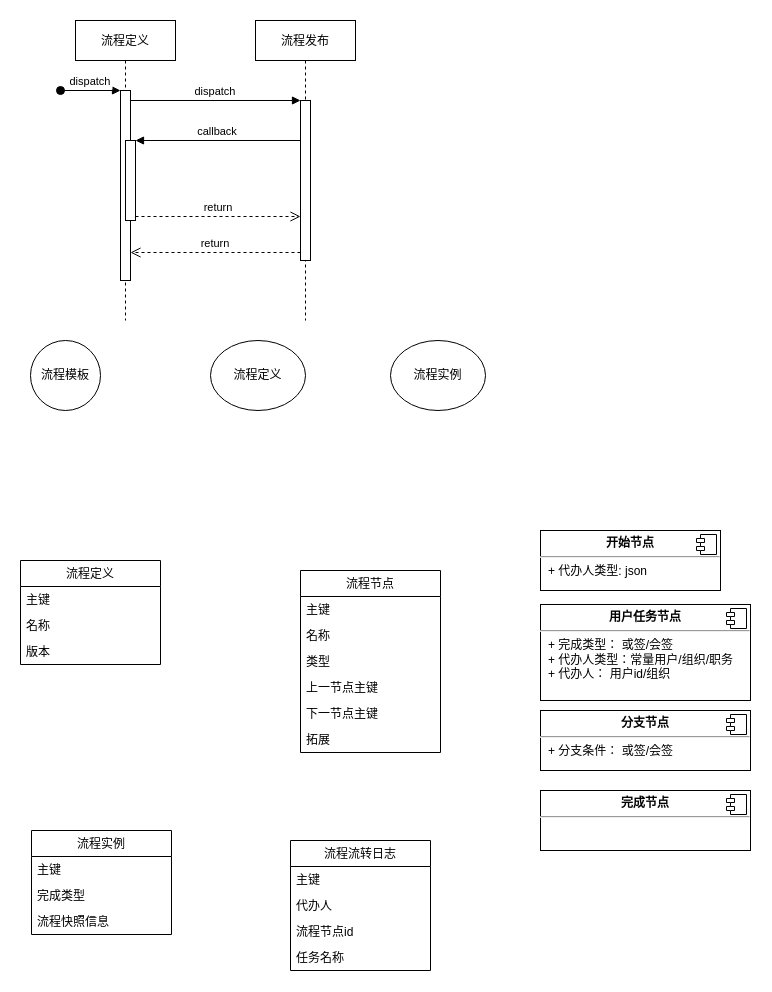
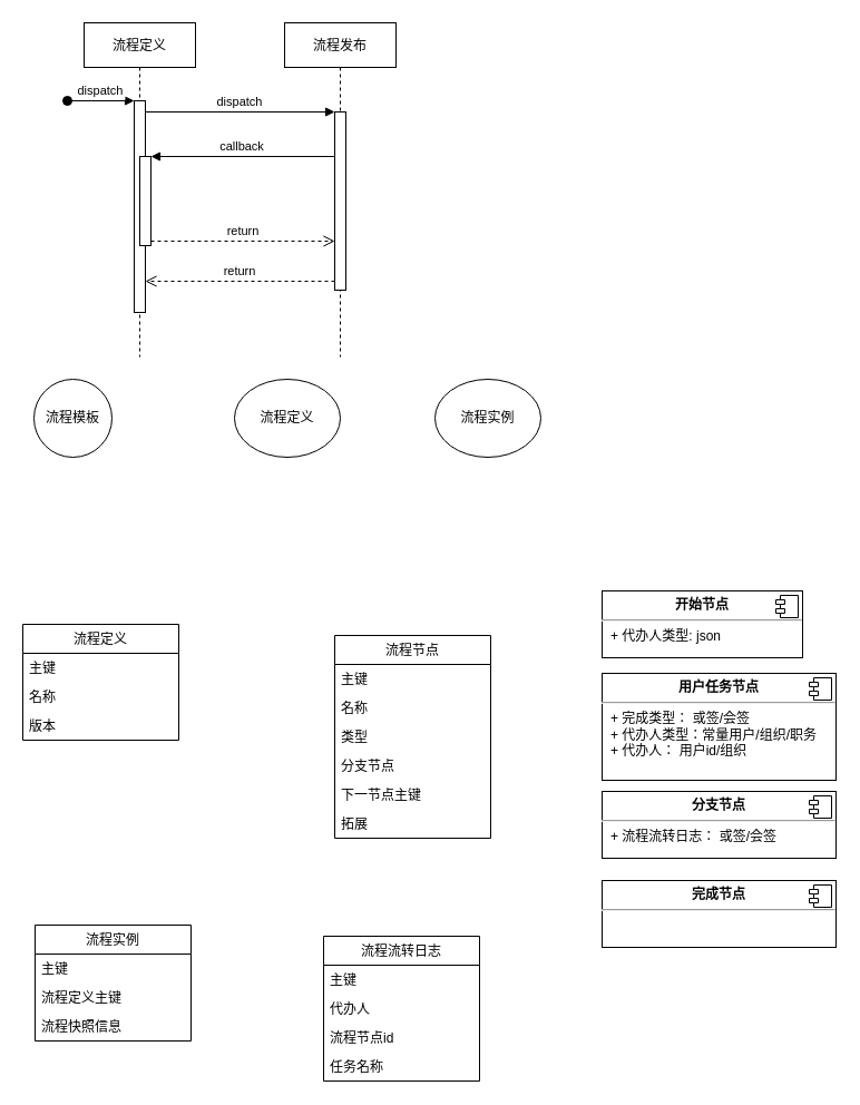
- <mxCell id="23" value="上一节点主键" style="text;strokeColor=none;fillColor=none;align=left;verticalAlign=top;spacingLeft=4;spacingRight=4;overflow=hidden;rotatable=0;points=[[0,0.5],[1,0.5]];portConstraint=eastwest;" parent="19" vertex="1"><mxGeometry y="104" width="140" height="26" as="geometry" /></mxCell>
+ <mxCell id="23" value="分支节点" style="text;strokeColor=none;fillColor=none;align=left;verticalAlign=top;spacingLeft=4;spacingRight=4;overflow=hidden;rotatable=0;points=[[0,0.5],[1,0.5]];portConstraint=eastwest;" parent="19" vertex="1"><mxGeometry y="104" width="140" height="26" as="geometry" /></mxCell>
- <mxCell id="39" value="&lt;p style=&quot;margin:0px;margin-top:6px;text-align:center;&quot;&gt;&lt;b&gt;分支节点&lt;/b&gt;&lt;/p&gt;&lt;hr&gt;&lt;p style=&quot;margin:0px;margin-left:8px;&quot;&gt;+ 分支条件： 或签/会签&lt;/p&gt;&lt;p style=&quot;margin:0px;margin-left:8px;&quot;&gt;&lt;br&gt;&lt;br&gt;&lt;/p&gt;&lt;p style=&quot;margin:0px;margin-left:8px;&quot;&gt;&lt;br&gt;&lt;/p&gt;" style="align=left;overflow=fill;html=1;dropTarget=0;" vertex="1" parent="1"><mxGeometry x="540" y="710" width="210" height="60" as="geometry" /></mxCell>
+ <mxCell id="39" value="&lt;p style=&quot;margin:0px;margin-top:6px;text-align:center;&quot;&gt;&lt;b&gt;分支节点&lt;/b&gt;&lt;/p&gt;&lt;hr&gt;&lt;p style=&quot;margin:0px;margin-left:8px;&quot;&gt;+ 流程流转日志： 或签/会签&lt;/p&gt;&lt;p style=&quot;margin:0px;margin-left:8px;&quot;&gt;&lt;br&gt;&lt;br&gt;&lt;/p&gt;&lt;p style=&quot;margin:0px;margin-left:8px;&quot;&gt;&lt;br&gt;&lt;/p&gt;" style="align=left;overflow=fill;html=1;dropTarget=0;" vertex="1" parent="1"><mxGeometry x="540" y="710" width="210" height="60" as="geometry" /></mxCell>
- <mxCell id="28" value="完成类型" style="text;strokeColor=none;fillColor=none;align=left;verticalAlign=top;spacingLeft=4;spacingRight=4;overflow=hidden;rotatable=0;points=[[0,0.5],[1,0.5]];portConstraint=eastwest;" parent="26" vertex="1"><mxGeometry y="52" width="140" height="26" as="geometry" /></mxCell>
+ <mxCell id="28" value="流程定义主键" style="text;strokeColor=none;fillColor=none;align=left;verticalAlign=top;spacingLeft=4;spacingRight=4;overflow=hidden;rotatable=0;points=[[0,0.5],[1,0.5]];portConstraint=eastwest;" parent="26" vertex="1"><mxGeometry y="52" width="140" height="26" as="geometry" /></mxCell>
